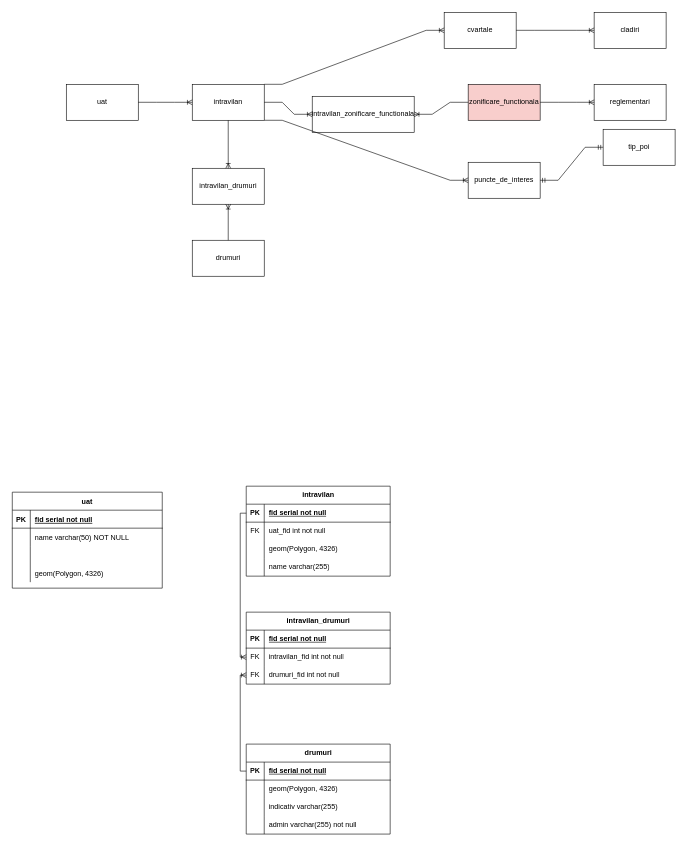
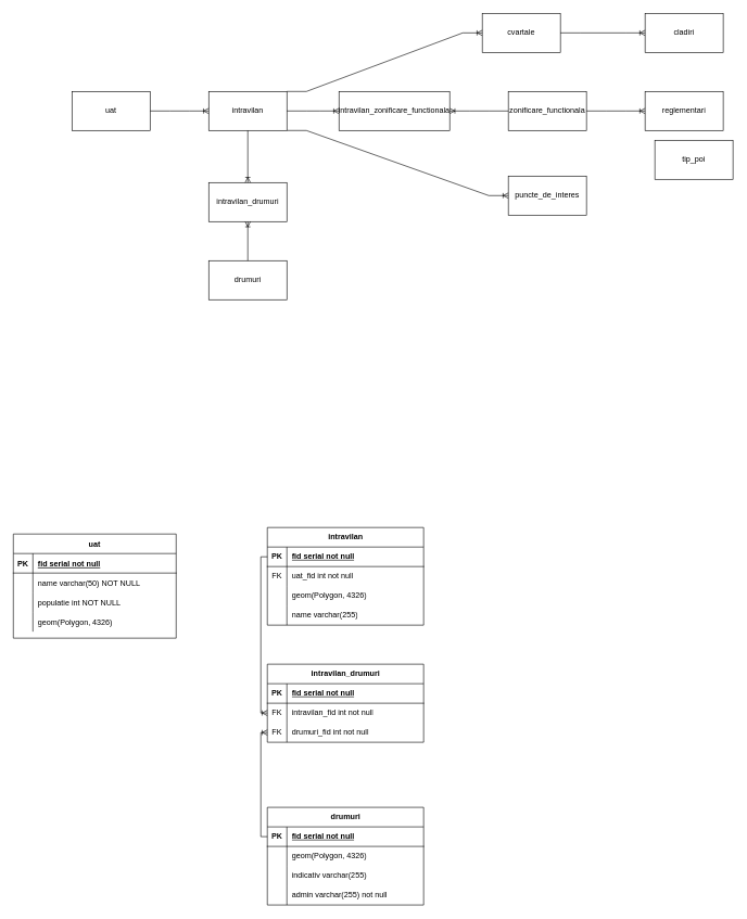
- <mxCell id="6" value="zonificare_functionala" style="rounded=0;whiteSpace=wrap;html=1;fillColor=#f8cecc;" parent="1" vertex="1"><mxGeometry x="780" y="140" width="120" height="60" as="geometry" /></mxCell>
+ <mxCell id="6" value="zonificare_functionala" style="rounded=0;whiteSpace=wrap;html=1;" parent="1" vertex="1"><mxGeometry x="780" y="140" width="120" height="60" as="geometry" /></mxCell>
- <mxCell id="14" value="intravilan_zonificare_functionala" style="rounded=0;whiteSpace=wrap;html=1;" vertex="1" parent="1"><mxGeometry x="520" y="160" width="170" height="60" as="geometry" /></mxCell>
+ <mxCell id="14" value="intravilan_zonificare_functionala" style="rounded=0;whiteSpace=wrap;html=1;" vertex="1" parent="1"><mxGeometry x="520" y="140" width="170" height="60" as="geometry" /></mxCell>
- <mxCell id="22" value="" style="edgeStyle=entityRelationEdgeStyle;fontSize=12;html=1;endArrow=ERmandOne;startArrow=ERmandOne;rounded=0;entryX=0;entryY=0.5;entryDx=0;entryDy=0;exitX=1;exitY=0.5;exitDx=0;exitDy=0;" edge="1" parent="1" source="7" target="21"><mxGeometry width="100" height="100" relative="1" as="geometry"><mxPoint x="640" y="360" as="sourcePoint" /><mxPoint x="740" y="260" as="targetPoint" /></mxGeometry></mxCell>
+ <mxCell id="32" value="populatie int NOT NULL" style="shape=partialRectangle;overflow=hidden;connectable=0;fillColor=none;top=0;left=0;bottom=0;right=0;align=left;spacingLeft=6;" vertex="1" parent="30"><mxGeometry x="30" width="220" height="30" as="geometry"><mxRectangle width="220" height="30" as="alternateBounds" /></mxGeometry></mxCell>
